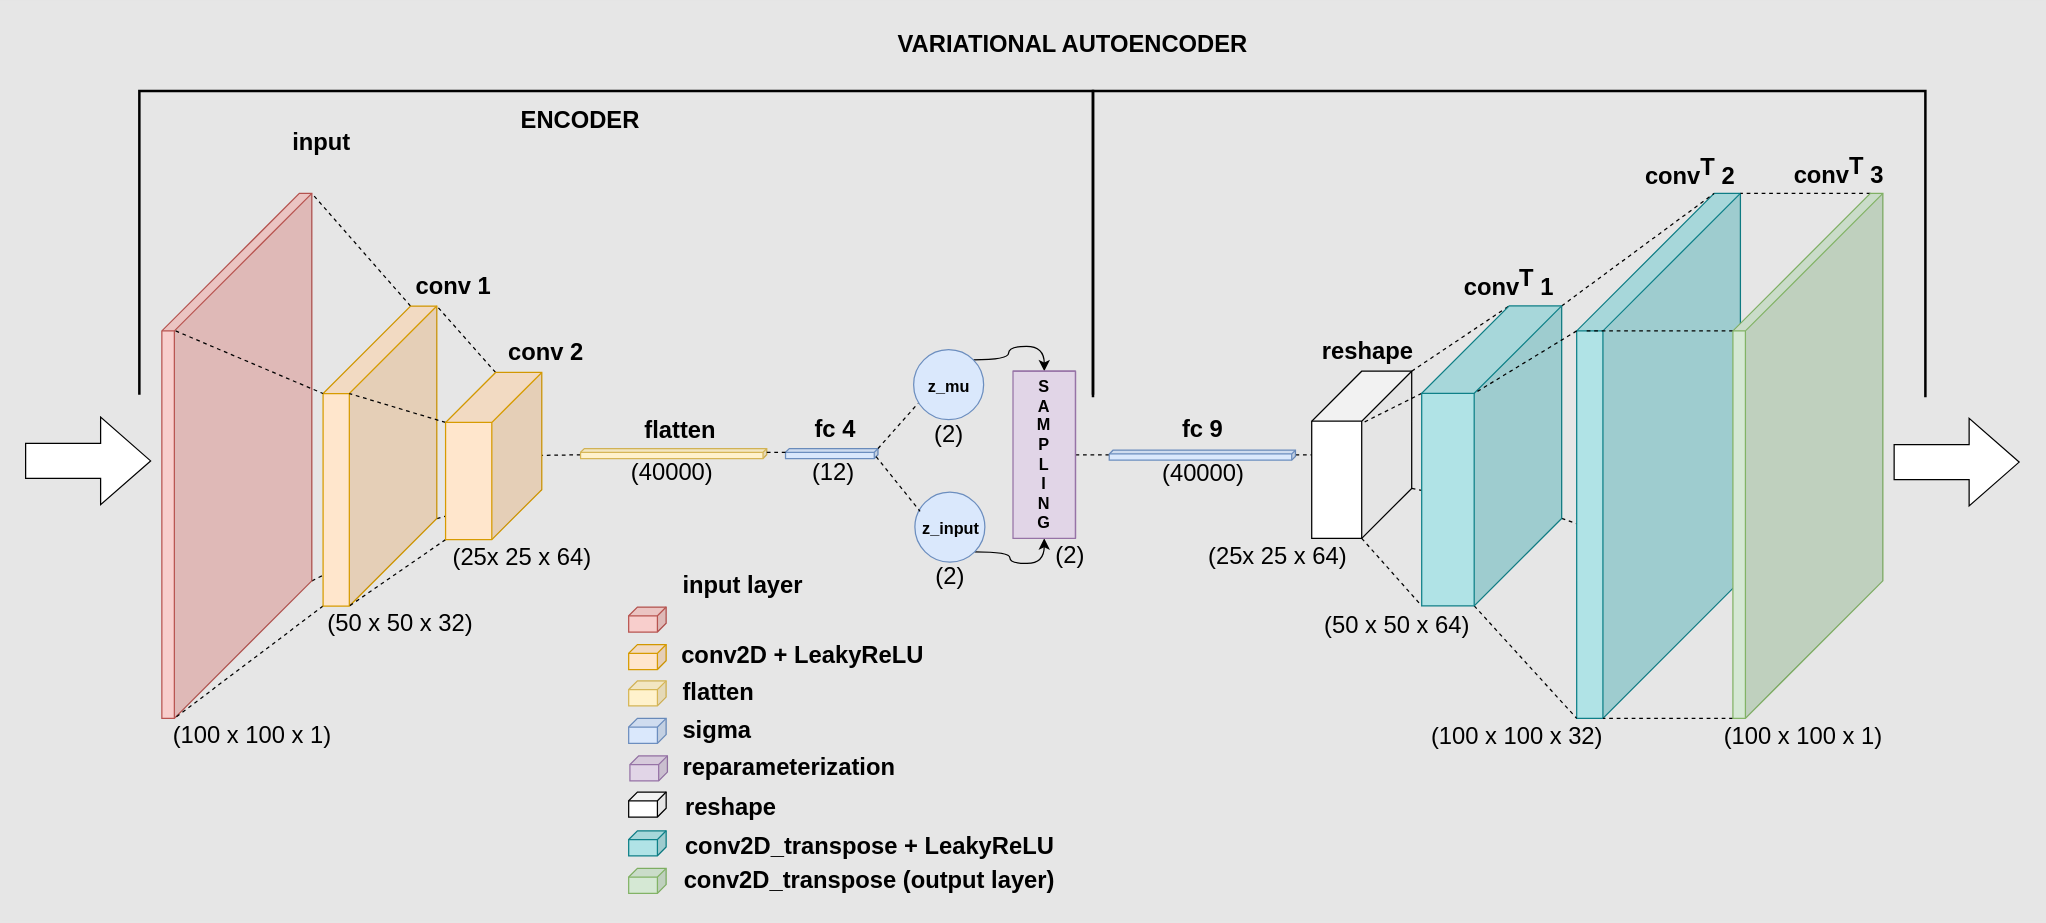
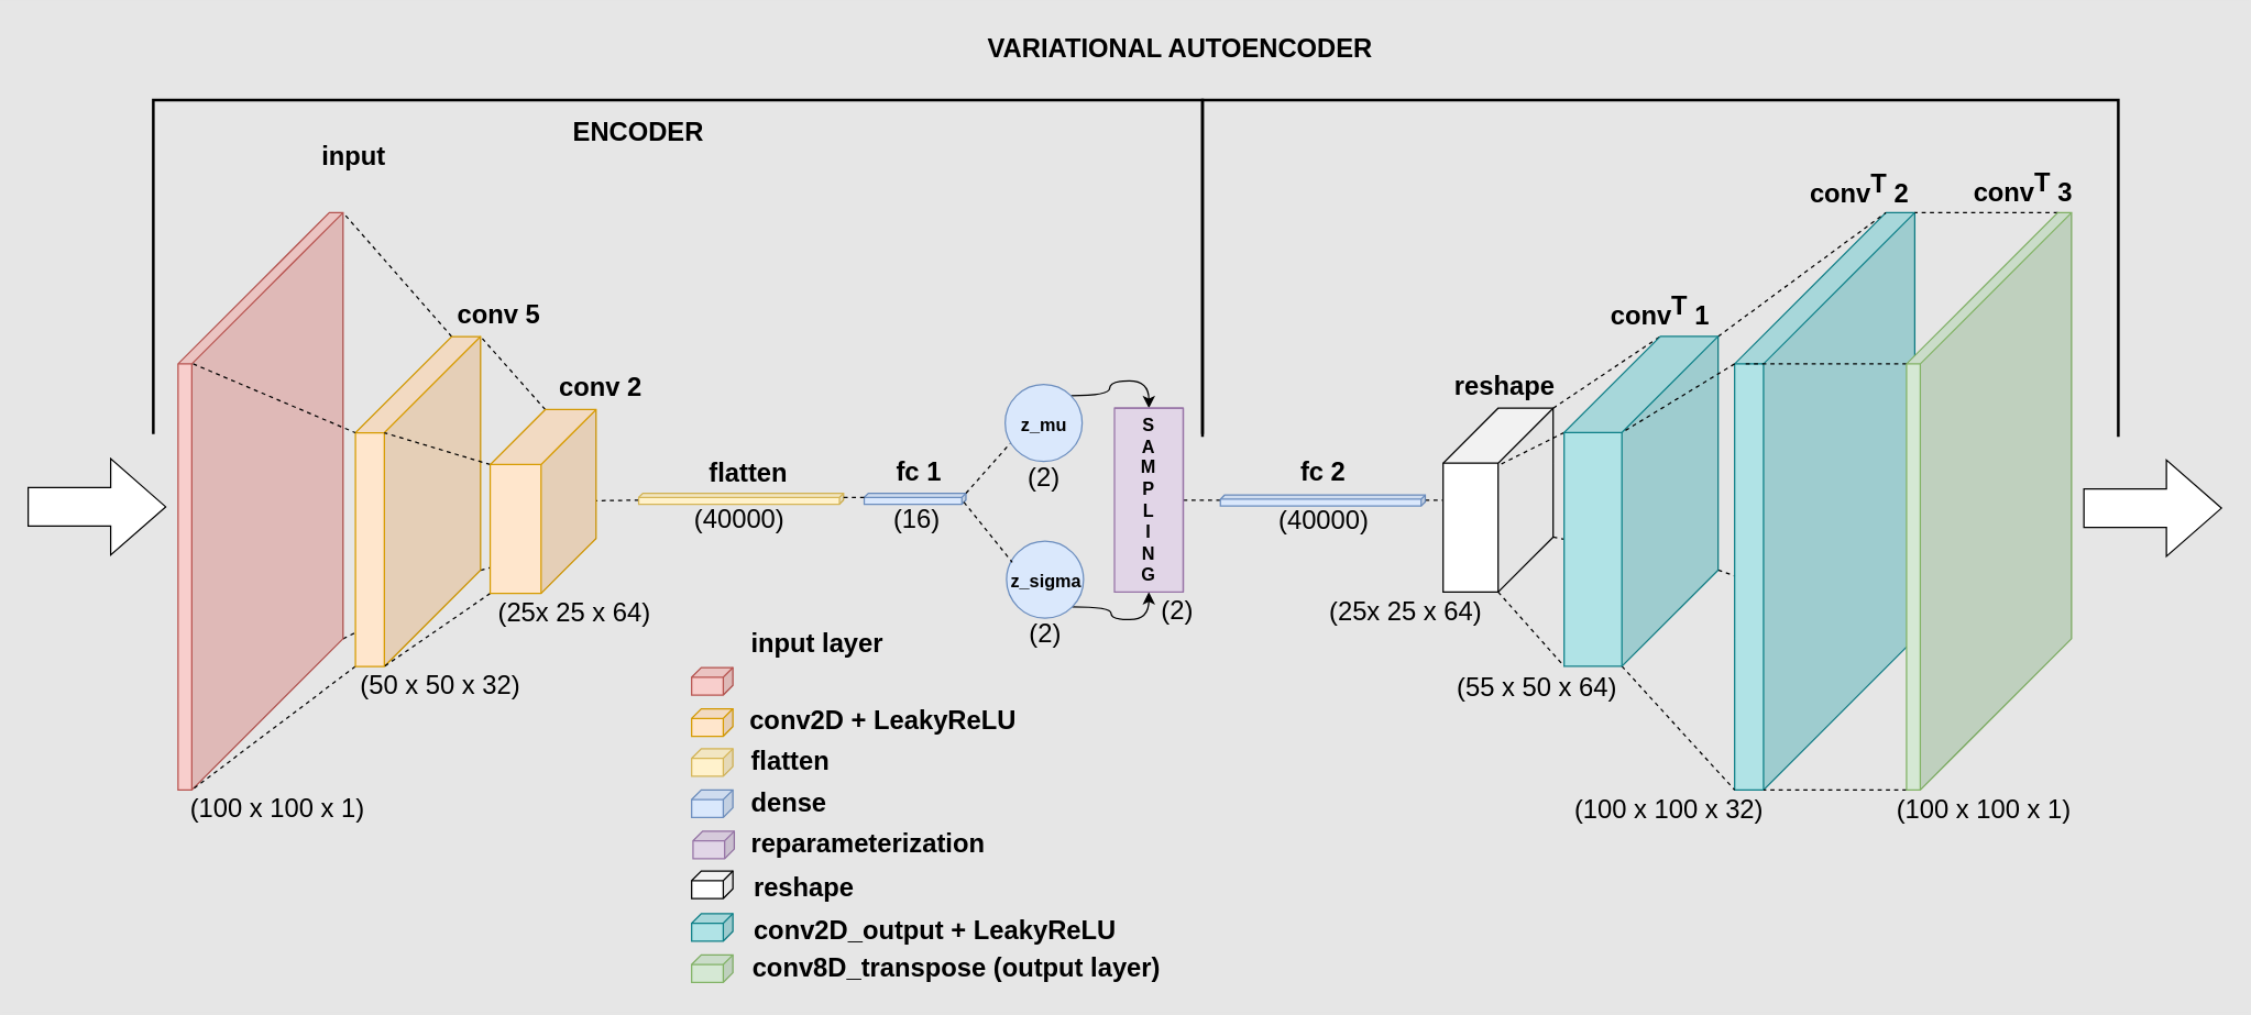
- <mxCell id="19" value="&lt;b style=&quot;font-size: 19px;&quot;&gt;conv 1&lt;/b&gt;" style="text;html=1;strokeColor=none;fillColor=none;align=center;verticalAlign=middle;whiteSpace=wrap;rounded=0;fontSize=19;" parent="1" vertex="1"><mxGeometry x="329" y="214" width="67" height="30" as="geometry" /></mxCell>
+ <mxCell id="19" value="&lt;b style=&quot;font-size: 19px;&quot;&gt;conv 5&lt;/b&gt;" style="text;html=1;strokeColor=none;fillColor=none;align=center;verticalAlign=middle;whiteSpace=wrap;rounded=0;fontSize=19;" parent="1" vertex="1"><mxGeometry x="329" y="214" width="67" height="30" as="geometry" /></mxCell>
- <mxCell id="21" value="&lt;b style=&quot;font-size: 19px;&quot;&gt;fc 4&lt;/b&gt;" style="text;html=1;strokeColor=none;fillColor=none;align=center;verticalAlign=middle;whiteSpace=wrap;rounded=0;fontSize=19;" parent="1" vertex="1"><mxGeometry x="648" y="328" width="40" height="30" as="geometry" /></mxCell>
+ <mxCell id="21" value="&lt;b style=&quot;font-size: 19px;&quot;&gt;fc 1&lt;/b&gt;" style="text;html=1;strokeColor=none;fillColor=none;align=center;verticalAlign=middle;whiteSpace=wrap;rounded=0;fontSize=19;" parent="1" vertex="1"><mxGeometry x="648" y="328" width="40" height="30" as="geometry" /></mxCell>
- <mxCell id="60" value="&lt;b style=&quot;font-size: 19px;&quot;&gt;fc 9&lt;/b&gt;" style="text;html=1;strokeColor=none;fillColor=none;align=center;verticalAlign=middle;whiteSpace=wrap;rounded=0;fontSize=19;" vertex="1" parent="1"><mxGeometry x="917" y="327.9" width="90" height="30" as="geometry" /></mxCell>
+ <mxCell id="60" value="&lt;b style=&quot;font-size: 19px;&quot;&gt;fc 2&lt;/b&gt;" style="text;html=1;strokeColor=none;fillColor=none;align=center;verticalAlign=middle;whiteSpace=wrap;rounded=0;fontSize=19;" vertex="1" parent="1"><mxGeometry x="917" y="327.9" width="90" height="30" as="geometry" /></mxCell>
- <mxCell id="25" value="(12)" style="text;html=1;strokeColor=none;fillColor=none;align=center;verticalAlign=middle;whiteSpace=wrap;rounded=0;fontSize=19;" parent="1" vertex="1"><mxGeometry x="616.5" y="366" width="99" height="24" as="geometry" /></mxCell>
+ <mxCell id="25" value="(16)" style="text;html=1;strokeColor=none;fillColor=none;align=center;verticalAlign=middle;whiteSpace=wrap;rounded=0;fontSize=19;" parent="1" vertex="1"><mxGeometry x="616.5" y="366" width="99" height="24" as="geometry" /></mxCell>
- <mxCell id="47" value="&lt;b style=&quot;font-size: 13px;&quot;&gt;z_input&lt;/b&gt;" style="text;html=1;strokeColor=none;fillColor=none;align=center;verticalAlign=middle;whiteSpace=wrap;rounded=0;fontSize=13;" vertex="1" parent="1"><mxGeometry x="742.5" y="409" width="34.67" height="26" as="geometry" /></mxCell>
+ <mxCell id="47" value="&lt;b style=&quot;font-size: 13px;&quot;&gt;z_sigma&lt;/b&gt;" style="text;html=1;strokeColor=none;fillColor=none;align=center;verticalAlign=middle;whiteSpace=wrap;rounded=0;fontSize=13;" vertex="1" parent="1"><mxGeometry x="742.5" y="409" width="34.67" height="26" as="geometry" /></mxCell>
- <mxCell id="79" value="(50 x 50 x 64)" style="text;html=1;strokeColor=none;fillColor=none;align=center;verticalAlign=middle;whiteSpace=wrap;rounded=0;fontSize=19;" vertex="1" parent="1"><mxGeometry x="1054" y="485.13" width="127" height="30" as="geometry" /></mxCell>
+ <mxCell id="79" value="(55 x 50 x 64)" style="text;html=1;strokeColor=none;fillColor=none;align=center;verticalAlign=middle;whiteSpace=wrap;rounded=0;fontSize=19;" vertex="1" parent="1"><mxGeometry x="1054" y="485.13" width="127" height="30" as="geometry" /></mxCell>
- <mxCell id="28" value="sigma" style="text;html=1;strokeColor=none;fillColor=none;align=left;verticalAlign=middle;whiteSpace=wrap;rounded=0;fontStyle=1;fontSize=19;" parent="1" vertex="1"><mxGeometry x="543.5" y="572.12" width="138" height="23.88" as="geometry" /></mxCell>
+ <mxCell id="28" value="dense" style="text;html=1;strokeColor=none;fillColor=none;align=left;verticalAlign=middle;whiteSpace=wrap;rounded=0;fontStyle=1;fontSize=19;" parent="1" vertex="1"><mxGeometry x="543.5" y="572.12" width="138" height="23.88" as="geometry" /></mxCell>
- <mxCell id="71" value="conv2D_transpose + LeakyReLU" style="text;html=1;strokeColor=none;fillColor=none;align=left;verticalAlign=middle;whiteSpace=wrap;rounded=0;fontStyle=1;fontSize=19;" vertex="1" parent="1"><mxGeometry x="545.5" y="665" width="344.5" height="23.88" as="geometry" /></mxCell>
+ <mxCell id="71" value="conv2D_output + LeakyReLU" style="text;html=1;strokeColor=none;fillColor=none;align=left;verticalAlign=middle;whiteSpace=wrap;rounded=0;fontStyle=1;fontSize=19;" vertex="1" parent="1"><mxGeometry x="545.5" y="665" width="344.5" height="23.88" as="geometry" /></mxCell>
- <mxCell id="29" value="conv2D_transpose (output layer)" style="text;html=1;strokeColor=none;fillColor=none;align=left;verticalAlign=middle;whiteSpace=wrap;rounded=0;fontStyle=1;fontSize=19;" parent="1" vertex="1"><mxGeometry x="544.5" y="692.12" width="332.5" height="23.88" as="geometry" /></mxCell>
+ <mxCell id="29" value="conv8D_transpose (output layer)" style="text;html=1;strokeColor=none;fillColor=none;align=left;verticalAlign=middle;whiteSpace=wrap;rounded=0;fontStyle=1;fontSize=19;" parent="1" vertex="1"><mxGeometry x="544.5" y="692.12" width="332.5" height="23.88" as="geometry" /></mxCell>
